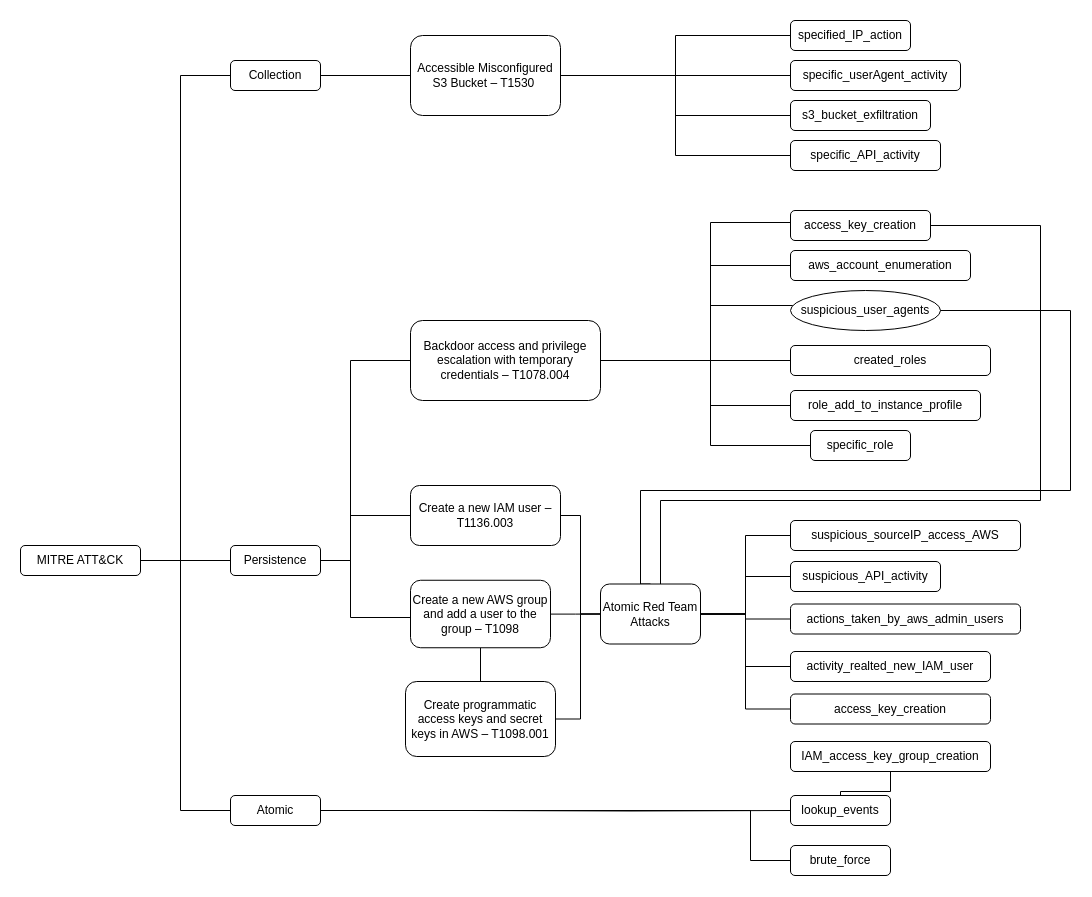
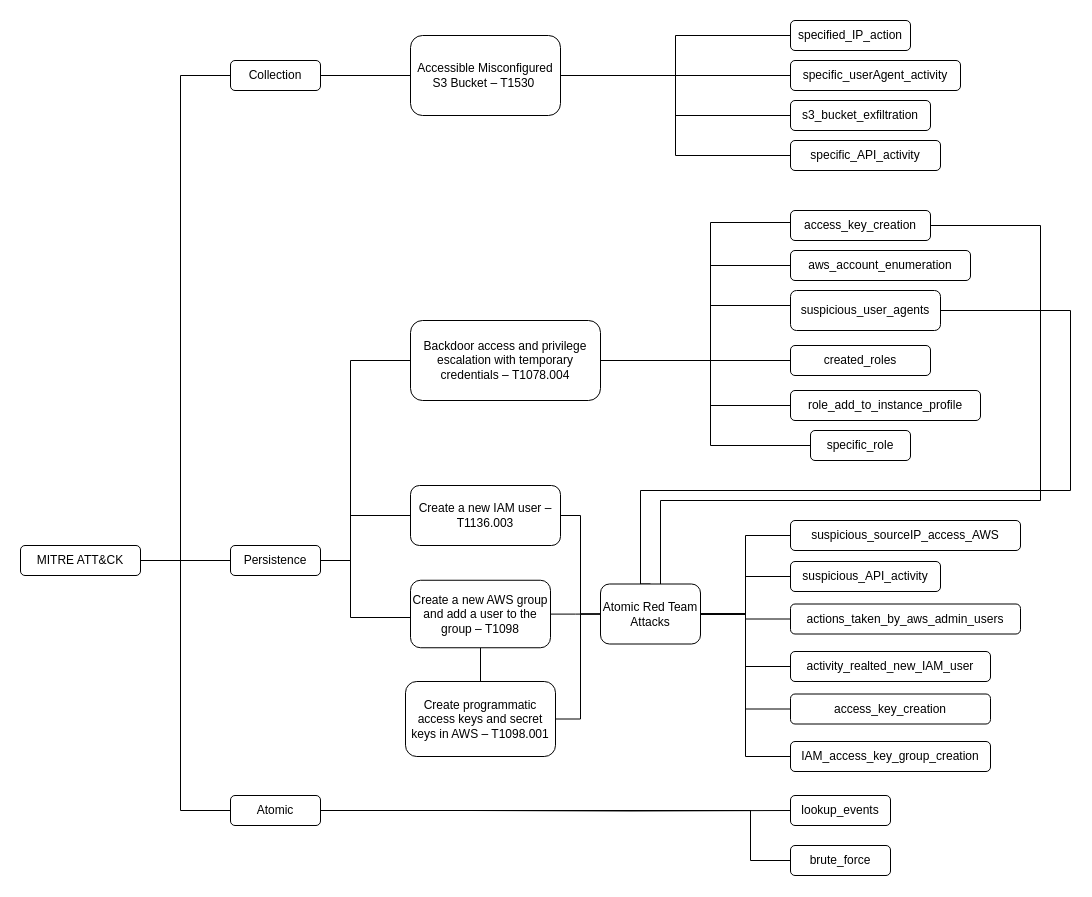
- <mxCell id="19" value="suspicious_user_agents" style="ellipse;whiteSpace=wrap;html=1;" parent="1" vertex="1"><mxGeometry x="790" y="290" width="150" height="40" as="geometry" /></mxCell>
+ <mxCell id="19" value="suspicious_user_agents" style="rounded=1;whiteSpace=wrap;html=1;" parent="1" vertex="1"><mxGeometry x="790" y="290" width="150" height="40" as="geometry" /></mxCell>
- <mxCell id="21" value="created_roles" style="rounded=1;whiteSpace=wrap;html=1;" parent="1" vertex="1"><mxGeometry x="790" y="345" width="200" height="30" as="geometry" /></mxCell>
+ <mxCell id="21" value="created_roles" style="rounded=1;whiteSpace=wrap;html=1;" parent="1" vertex="1"><mxGeometry x="790" y="345" width="140" height="30" as="geometry" /></mxCell>
- <mxCell id="48" style="edgeStyle=orthogonalEdgeStyle;rounded=0;orthogonalLoop=1;jettySize=auto;html=1;endArrow=none;endFill=0;" edge="1" parent="1" source="49" target="31"><mxGeometry relative="1" as="geometry" /></mxCell>
+ <mxCell id="48" style="edgeStyle=orthogonalEdgeStyle;rounded=0;orthogonalLoop=1;jettySize=auto;html=1;entryX=1;entryY=0.5;entryDx=0;entryDy=0;endArrow=none;endFill=0;" edge="1" parent="1" source="49" target="61"><mxGeometry relative="1" as="geometry" /></mxCell>
